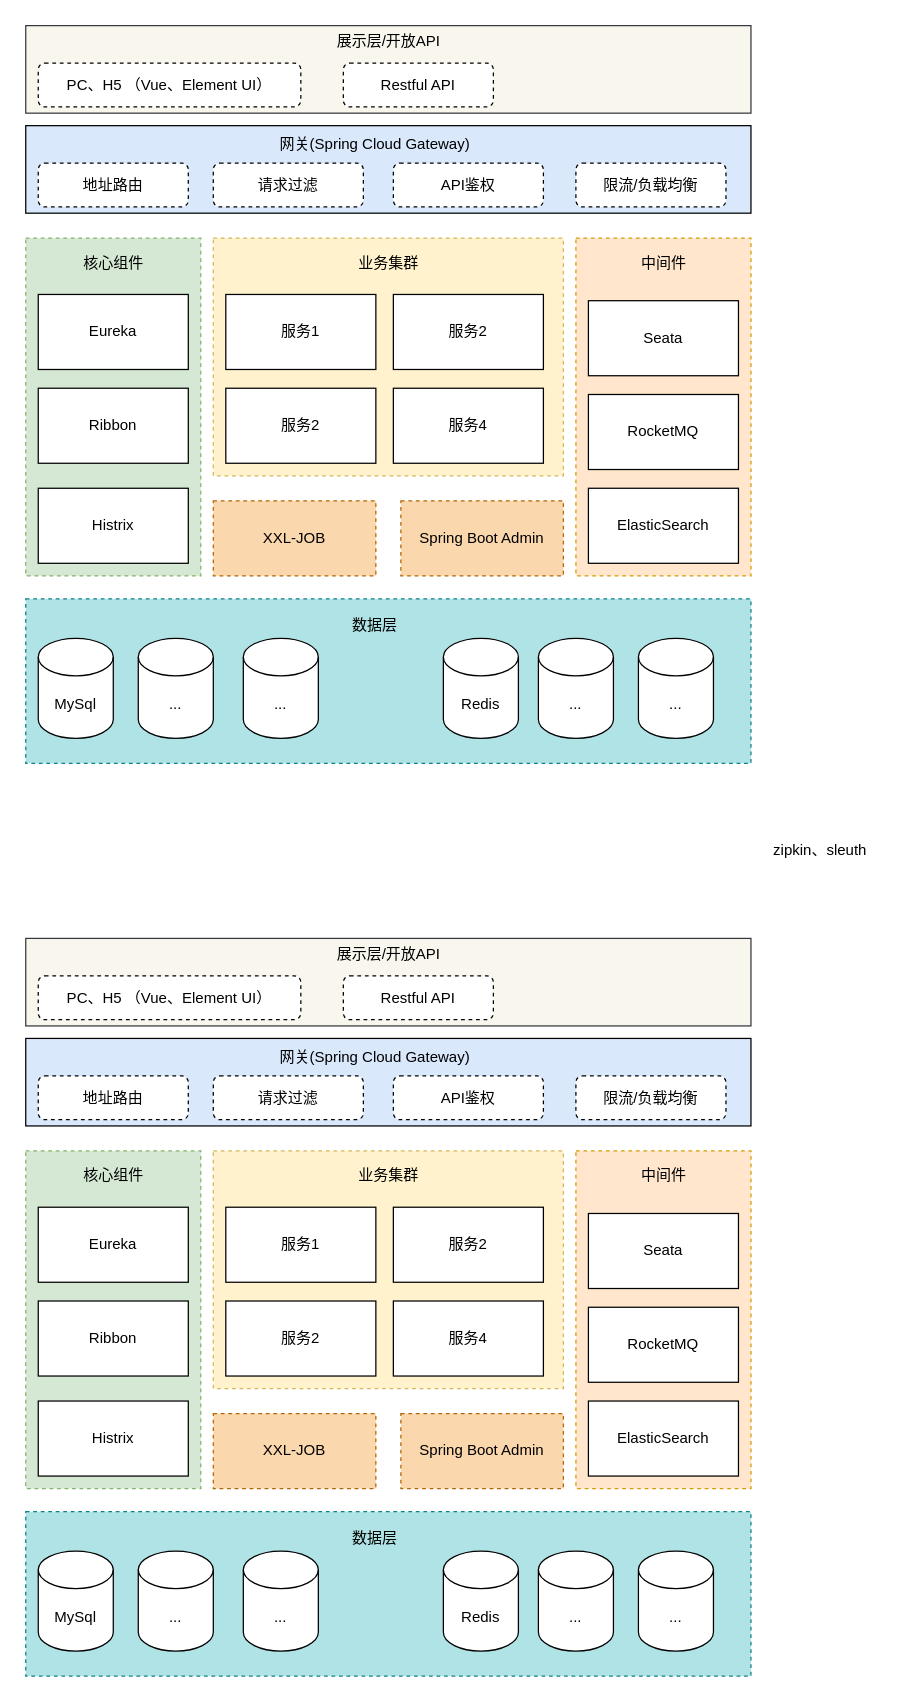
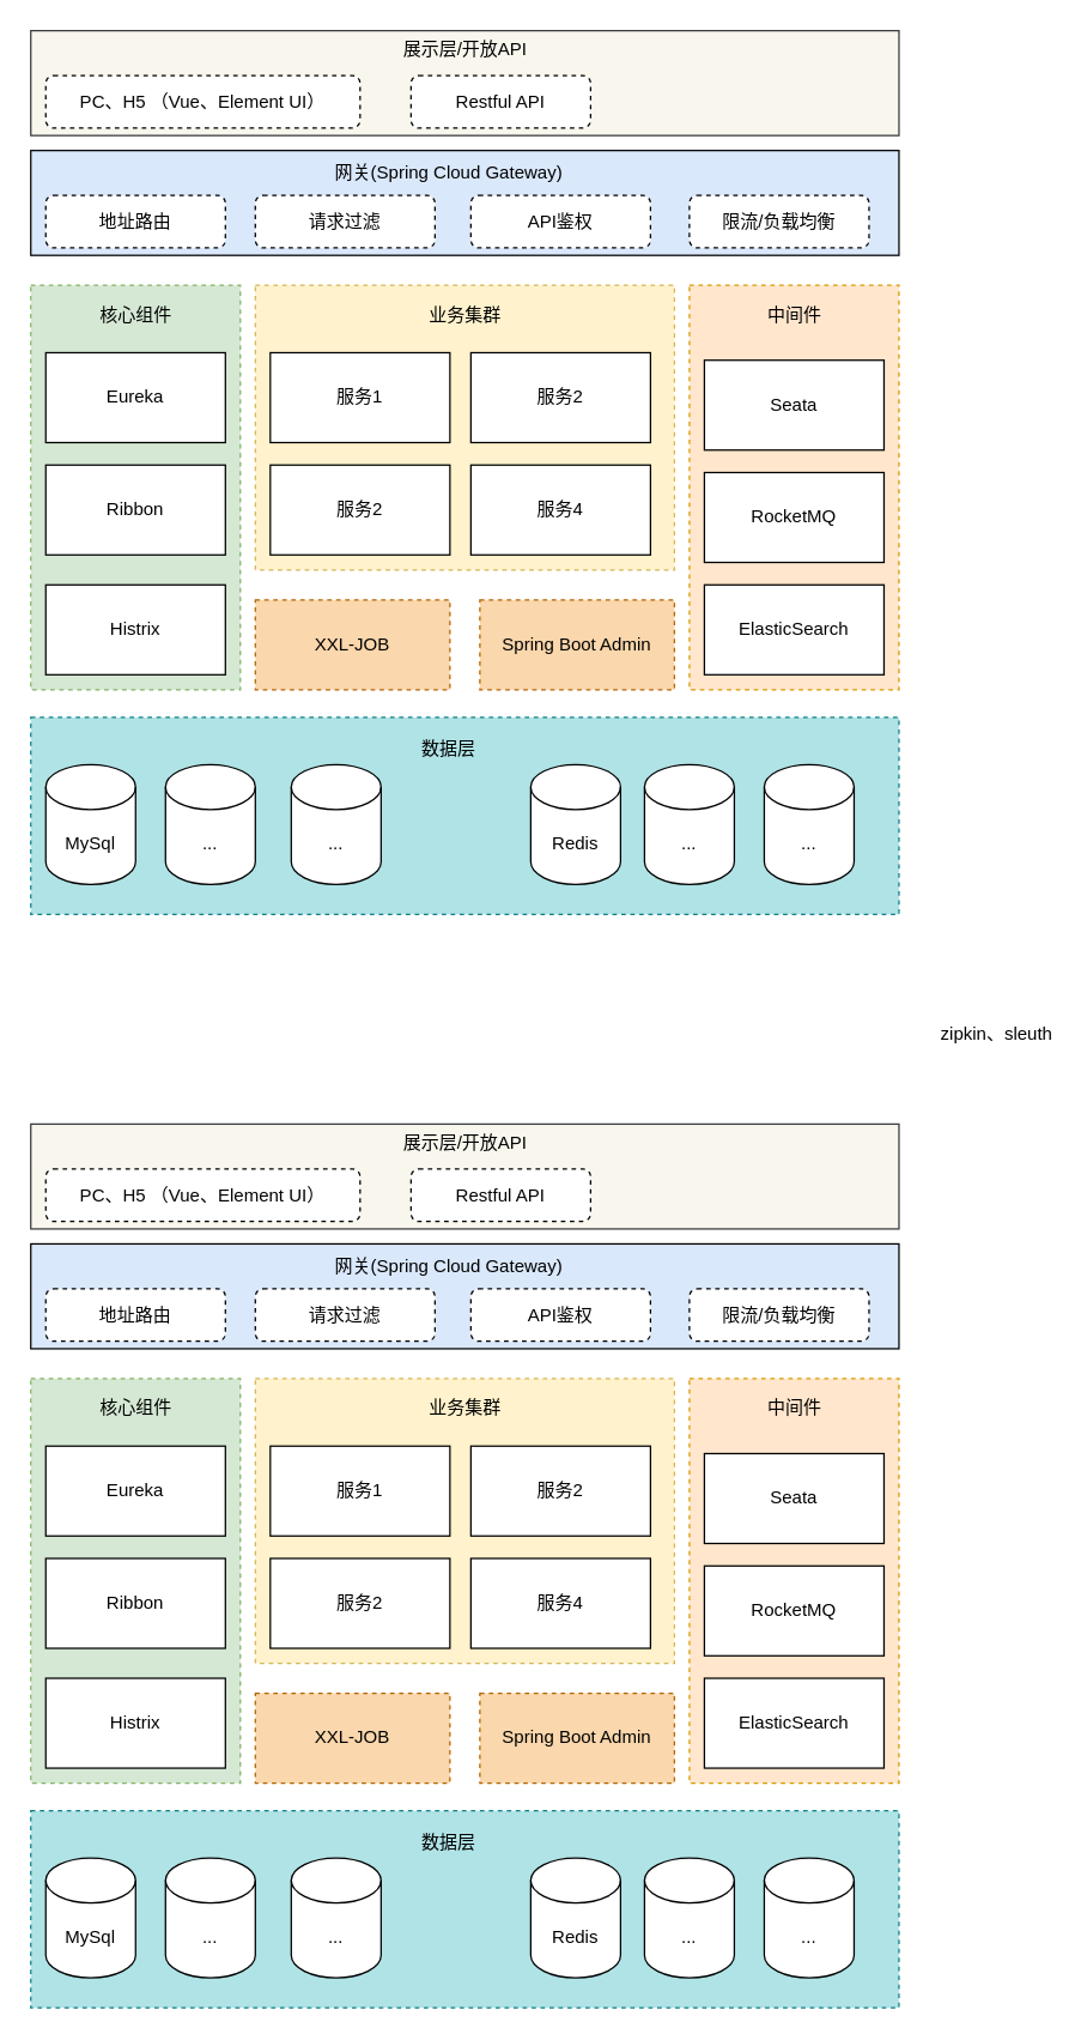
- <mxCell id="38" value="zipkin、sleuth" style="text;html=1;align=center;verticalAlign=middle;resizable=0;points=[];autosize=1;strokeColor=none;" parent="1" vertex="1"><mxGeometry x="610" y="670" width="90" height="20" as="geometry" /></mxCell>
+ <mxCell id="38" value="zipkin、sleuth" style="text;html=1;align=center;verticalAlign=middle;resizable=0;points=[];autosize=1;strokeColor=none;" parent="1" vertex="1"><mxGeometry x="620" y="680" width="90" height="20" as="geometry" /></mxCell>
